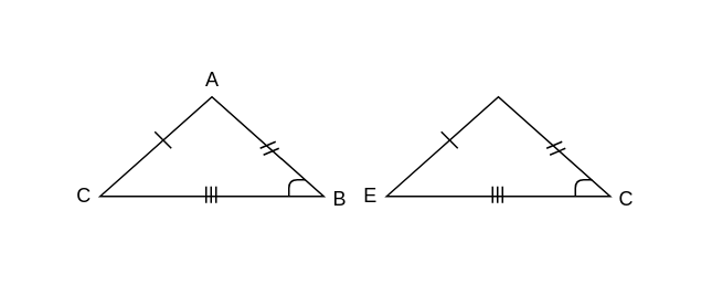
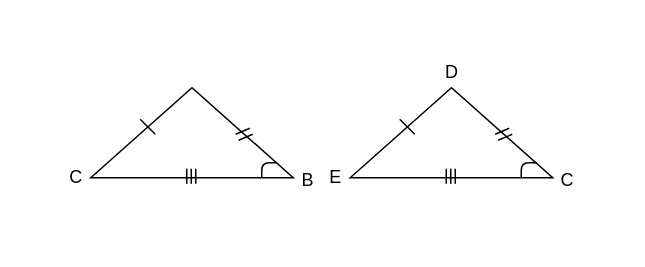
- <mxCell id="10" value="A" style="text;html=1;strokeColor=none;fillColor=none;align=center;verticalAlign=middle;whiteSpace=wrap;rounded=0;" vertex="1" parent="1"><mxGeometry x="97.5" y="33" width="60" height="30" as="geometry" /></mxCell>
+ <mxCell id="21" value="D" style="text;html=1;strokeColor=none;fillColor=none;align=center;verticalAlign=middle;whiteSpace=wrap;rounded=0;" vertex="1" parent="1"><mxGeometry x="270.5" y="33" width="60" height="30" as="geometry" /></mxCell>
